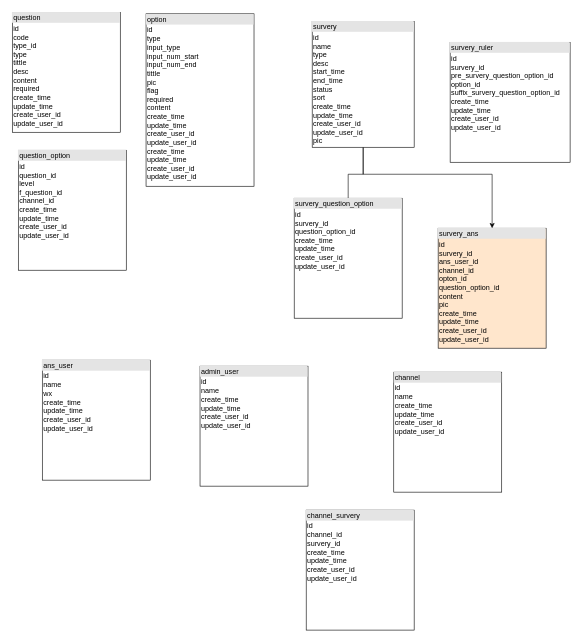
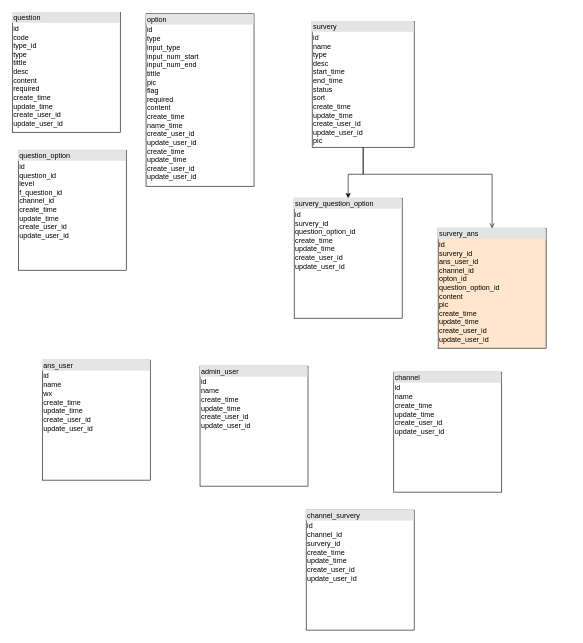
- <mxCell id="3" value="&lt;div style=&quot;box-sizing: border-box ; width: 100% ; background: #e4e4e4 ; padding: 2px&quot;&gt;option&lt;/div&gt;&lt;table style=&quot;width: 100% ; font-size: 1em&quot; cellpadding=&quot;2&quot; cellspacing=&quot;0&quot;&gt;&lt;tbody&gt;&lt;tr&gt;&lt;td&gt;id&lt;br&gt;type&lt;br&gt;input_type&lt;br&gt;input_num_start&lt;br&gt;input_num_end&lt;br&gt;tittle&lt;br&gt;pic&lt;br&gt;flag&lt;br&gt;required&lt;br&gt;content&lt;br&gt;create_time&lt;br&gt;update_time&lt;br&gt;create_user_id&lt;br&gt;update_user_id&lt;br&gt;create_time&lt;br&gt;update_time&lt;br&gt;create_user_id&lt;br&gt;update_user_id&lt;br&gt;&lt;br&gt;&lt;br&gt;&lt;/td&gt;&lt;td&gt;&lt;br&gt;&lt;/td&gt;&lt;/tr&gt;&lt;tr&gt;&lt;td&gt;&lt;br&gt;&lt;/td&gt;&lt;td&gt;&lt;br&gt;&lt;/td&gt;&lt;/tr&gt;&lt;/tbody&gt;&lt;/table&gt;" style="verticalAlign=top;align=left;overflow=fill;html=1;" parent="1" vertex="1"><mxGeometry x="243" y="22.5" width="180" height="287.5" as="geometry" /></mxCell>
+ <mxCell id="3" value="&lt;div style=&quot;box-sizing: border-box ; width: 100% ; background: #e4e4e4 ; padding: 2px&quot;&gt;option&lt;/div&gt;&lt;table style=&quot;width: 100% ; font-size: 1em&quot; cellpadding=&quot;2&quot; cellspacing=&quot;0&quot;&gt;&lt;tbody&gt;&lt;tr&gt;&lt;td&gt;id&lt;br&gt;type&lt;br&gt;input_type&lt;br&gt;input_num_start&lt;br&gt;input_num_end&lt;br&gt;tittle&lt;br&gt;pic&lt;br&gt;flag&lt;br&gt;required&lt;br&gt;content&lt;br&gt;create_time&lt;br&gt;name_time&lt;br&gt;create_user_id&lt;br&gt;update_user_id&lt;br&gt;create_time&lt;br&gt;update_time&lt;br&gt;create_user_id&lt;br&gt;update_user_id&lt;br&gt;&lt;br&gt;&lt;br&gt;&lt;/td&gt;&lt;td&gt;&lt;br&gt;&lt;/td&gt;&lt;/tr&gt;&lt;tr&gt;&lt;td&gt;&lt;br&gt;&lt;/td&gt;&lt;td&gt;&lt;br&gt;&lt;/td&gt;&lt;/tr&gt;&lt;/tbody&gt;&lt;/table&gt;" style="verticalAlign=top;align=left;overflow=fill;html=1;" parent="1" vertex="1"><mxGeometry x="243" y="22.5" width="180" height="287.5" as="geometry" /></mxCell>
- <mxCell id="9" value="&lt;div style=&quot;box-sizing: border-box ; width: 100% ; background: #e4e4e4 ; padding: 2px&quot;&gt;survery_ruler&lt;/div&gt;&lt;table style=&quot;width: 100% ; font-size: 1em&quot; cellpadding=&quot;2&quot; cellspacing=&quot;0&quot;&gt;&lt;tbody&gt;&lt;tr&gt;&lt;td&gt;id&lt;span&gt; &lt;/span&gt;&lt;br&gt;survery_id&lt;br&gt;pre_survery_question_option_id&lt;br&gt;option_id&lt;br&gt;suffix_survery_question_option_id&lt;br&gt;create_time&lt;br&gt;update_time&lt;br&gt;create_user_id&lt;br&gt;update_user_id&lt;span&gt;&lt;/span&gt;&lt;/td&gt;&lt;td&gt;&lt;br&gt;&lt;/td&gt;&lt;/tr&gt;&lt;tr&gt;&lt;td&gt;&lt;br&gt;&lt;/td&gt;&lt;td&gt;&lt;br&gt;&lt;/td&gt;&lt;/tr&gt;&lt;/tbody&gt;&lt;/table&gt;" style="verticalAlign=top;align=left;overflow=fill;html=1;" parent="1" vertex="1"><mxGeometry x="750" y="70" width="200" height="200" as="geometry" /></mxCell>
- <mxCell id="4" style="edgeStyle=orthogonalEdgeStyle;rounded=0;orthogonalLoop=1;jettySize=auto;html=1;endArrow=none;" parent="1" source="6" target="7" edge="1"><mxGeometry relative="1" as="geometry"><Array as="points"><mxPoint x="605" y="290" /><mxPoint x="580" y="290" /></Array></mxGeometry></mxCell>
+ <mxCell id="4" style="edgeStyle=orthogonalEdgeStyle;rounded=0;orthogonalLoop=1;jettySize=auto;html=1;" parent="1" source="6" target="7" edge="1"><mxGeometry relative="1" as="geometry"><Array as="points"><mxPoint x="605" y="290" /><mxPoint x="580" y="290" /></Array></mxGeometry></mxCell>
- <mxCell id="5" style="edgeStyle=orthogonalEdgeStyle;rounded=0;orthogonalLoop=1;jettySize=auto;html=1;exitX=0.5;exitY=1;exitDx=0;exitDy=0;" parent="1" source="6" target="10" edge="1"><mxGeometry relative="1" as="geometry"><Array as="points"><mxPoint x="605" y="290" /><mxPoint x="820" y="290" /></Array></mxGeometry></mxCell>
+ <mxCell id="5" style="edgeStyle=orthogonalEdgeStyle;rounded=0;orthogonalLoop=1;jettySize=auto;html=1;exitX=0.5;exitY=1;exitDx=0;exitDy=0;endArrow=open;" parent="1" source="6" target="10" edge="1"><mxGeometry relative="1" as="geometry"><Array as="points"><mxPoint x="605" y="290" /><mxPoint x="820" y="290" /></Array></mxGeometry></mxCell>
